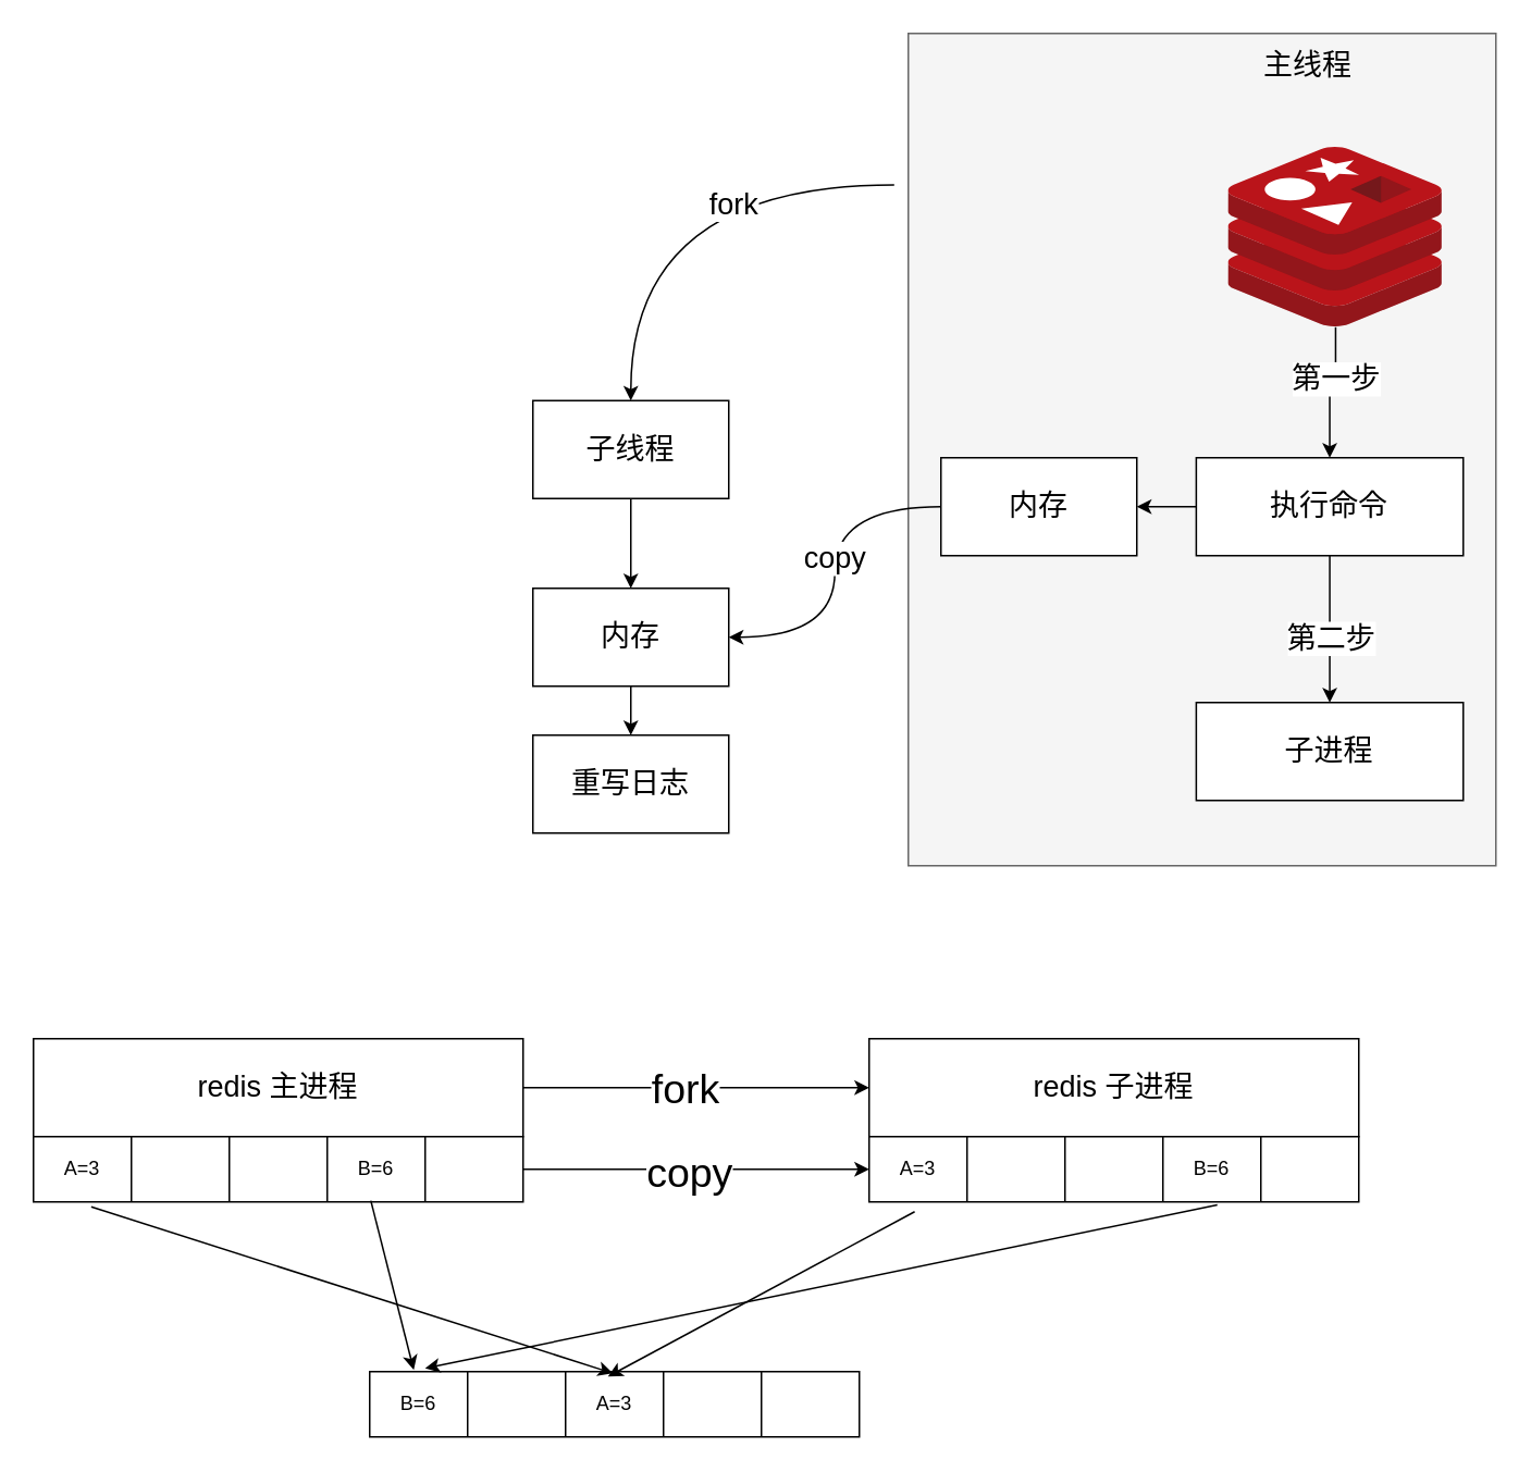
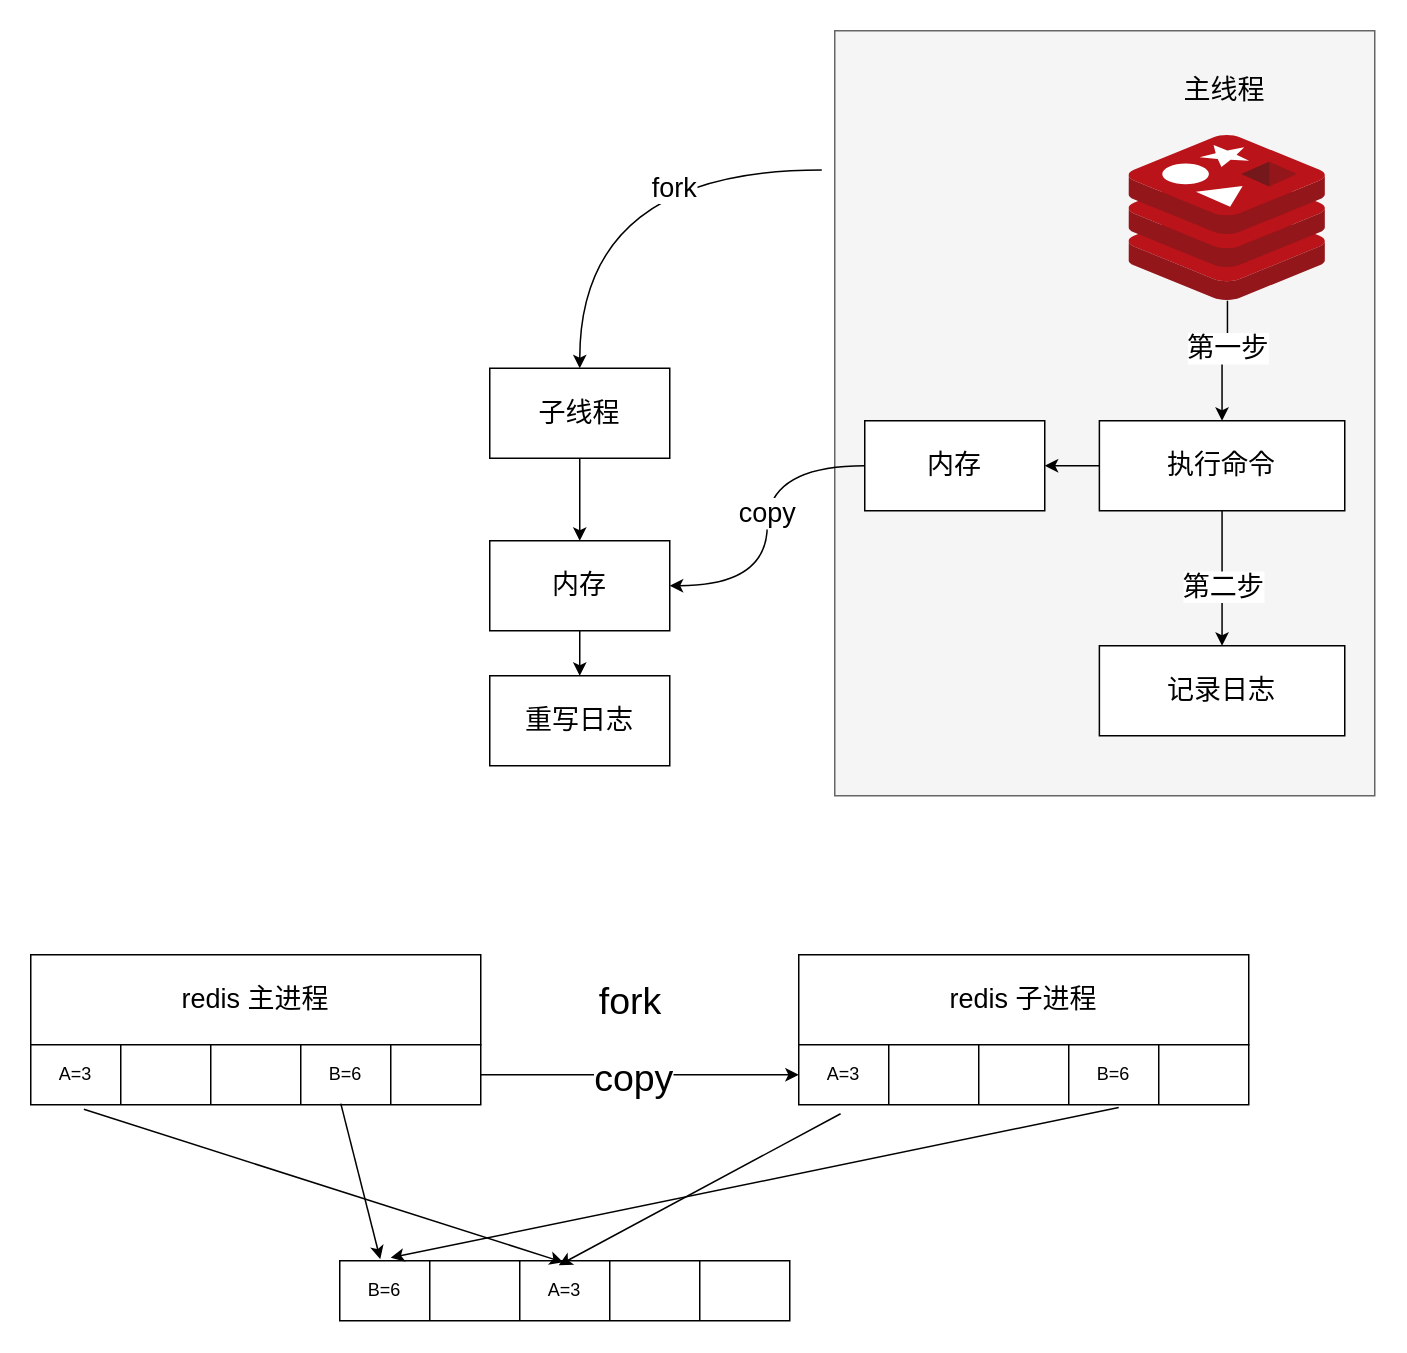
- <mxCell id="18" value="主线程" style="text;html=1;strokeColor=none;fillColor=none;align=center;verticalAlign=middle;whiteSpace=wrap;rounded=0;fontSize=18;" vertex="1" parent="1"><mxGeometry x="766" y="30" width="70" height="20" as="geometry" /></mxCell>
+ <mxCell id="18" value="主线程" style="text;html=1;strokeColor=none;fillColor=none;align=center;verticalAlign=middle;whiteSpace=wrap;rounded=0;fontSize=18;" vertex="1" parent="1"><mxGeometry x="781" y="50" width="70" height="20" as="geometry" /></mxCell>
- <mxCell id="15" value="子进程" style="whiteSpace=wrap;html=1;labelBackgroundColor=white;fontSize=18;" vertex="1" parent="1"><mxGeometry x="732.42" y="430" width="163.58" height="60" as="geometry" /></mxCell>
+ <mxCell id="15" value="记录日志" style="whiteSpace=wrap;html=1;labelBackgroundColor=white;fontSize=18;" vertex="1" parent="1"><mxGeometry x="732.42" y="430" width="163.58" height="60" as="geometry" /></mxCell>
- <mxCell id="22" style="edgeStyle=orthogonalEdgeStyle;curved=1;rounded=0;orthogonalLoop=1;jettySize=auto;html=1;fontSize=18;" edge="1" parent="1" source="23" target="40"><mxGeometry relative="1" as="geometry" /></mxCell>
